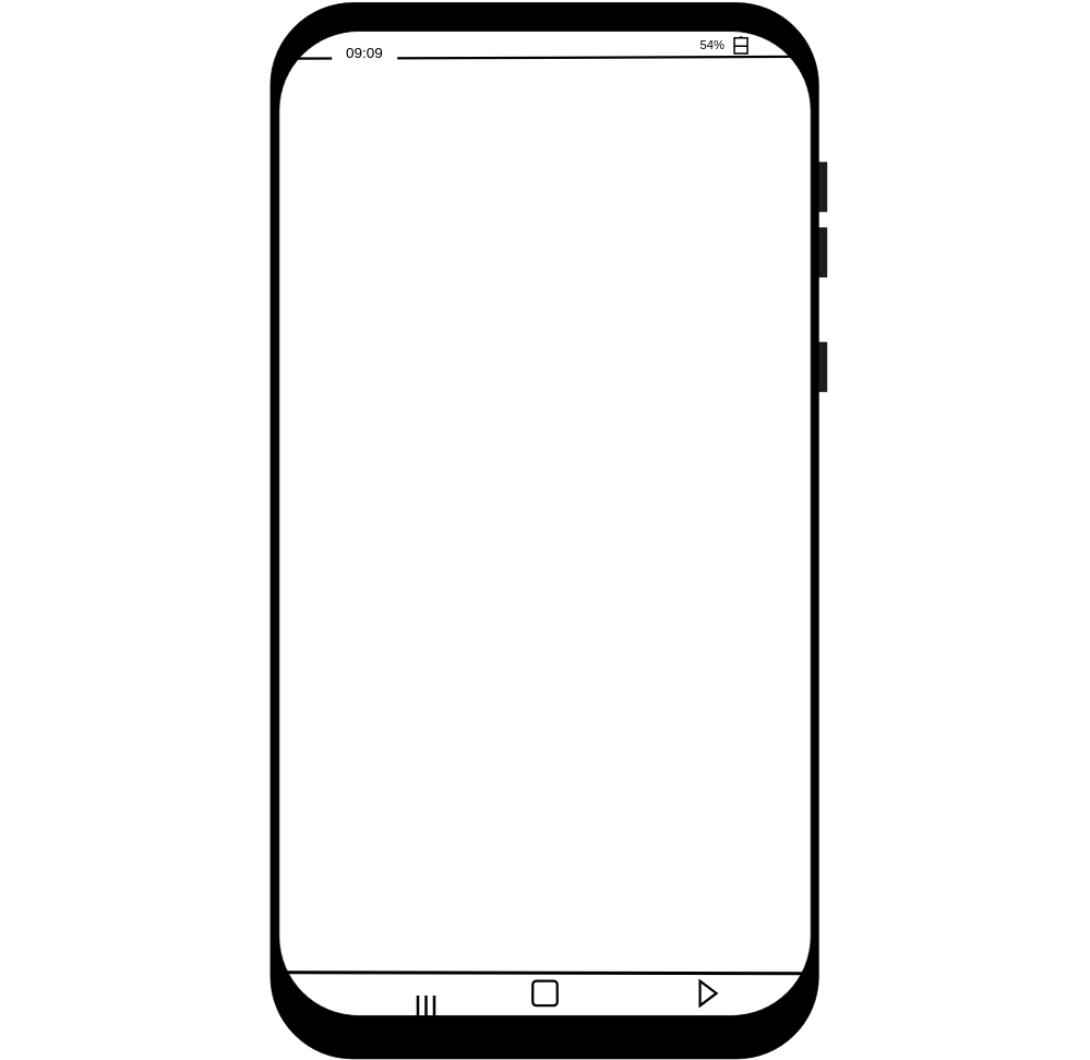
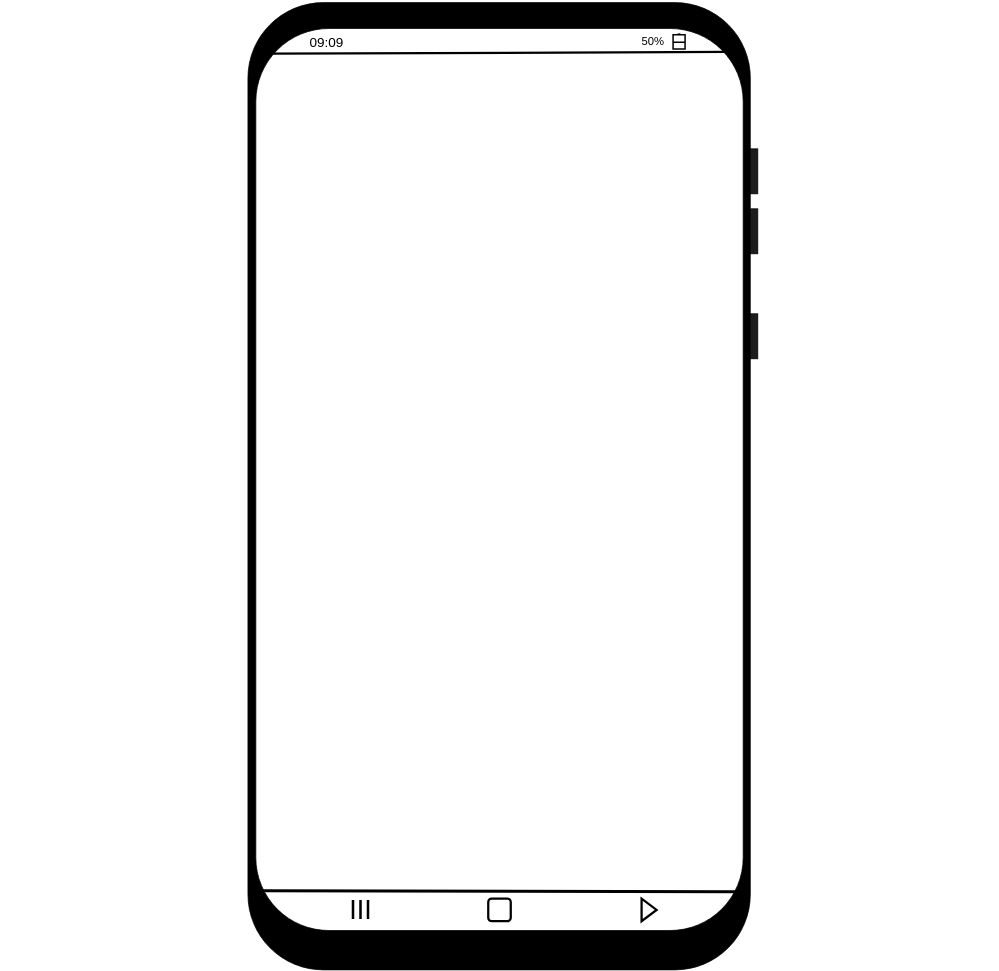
- <mxCell id="11" value="&lt;p style=&quot;line-height: 230%;&quot;&gt;&lt;font style=&quot;font-size: 15px;&quot;&gt;54&lt;/font&gt;&lt;font style=&quot;font-size: 15px;&quot;&gt;%&lt;/font&gt;&lt;/p&gt;" style="text;html=1;align=center;verticalAlign=middle;resizable=0;points=[];autosize=1;strokeColor=none;fillColor=none;strokeWidth=4;" parent="1" vertex="1"><mxGeometry x="845" y="20" width="50" height="70" as="geometry" /></mxCell>
+ <mxCell id="11" value="&lt;p style=&quot;line-height: 230%;&quot;&gt;&lt;font style=&quot;font-size: 15px;&quot;&gt;50&lt;/font&gt;&lt;font style=&quot;font-size: 15px;&quot;&gt;%&lt;/font&gt;&lt;/p&gt;" style="text;html=1;align=center;verticalAlign=middle;resizable=0;points=[];autosize=1;strokeColor=none;fillColor=none;strokeWidth=4;" parent="1" vertex="1"><mxGeometry x="845" y="20" width="50" height="70" as="geometry" /></mxCell>
- <mxCell id="9" value="&lt;font style=&quot;font-size: 18px;&quot;&gt;09:09&lt;/font&gt;" style="text;html=1;align=center;verticalAlign=middle;whiteSpace=wrap;rounded=1;strokeWidth=22;fillColor=default;perimeterSpacing=0;shadow=0;glass=0;" parent="1" vertex="1"><mxGeometry x="405" y="47" width="80" height="35" as="geometry" /></mxCell>
+ <mxCell id="9" value="&lt;font style=&quot;font-size: 18px;&quot;&gt;09:09&lt;/font&gt;" style="text;html=1;align=center;verticalAlign=middle;whiteSpace=wrap;rounded=1;strokeWidth=22;fillColor=default;perimeterSpacing=0;shadow=0;glass=0;" parent="1" vertex="1"><mxGeometry x="405" y="47" width="60" height="20" as="geometry" /></mxCell>
- <mxCell id="4" value="&lt;span style=&quot;font-size: 36px;&quot;&gt;III&lt;/span&gt;" style="text;html=1;align=center;verticalAlign=middle;resizable=0;points=[];autosize=1;strokeColor=none;fillColor=none;" parent="1" vertex="1"><mxGeometry x="495" y="1198" width="50" height="60" as="geometry" /></mxCell>
+ <mxCell id="4" value="&lt;span style=&quot;font-size: 36px;&quot;&gt;III&lt;/span&gt;" style="text;html=1;align=center;verticalAlign=middle;resizable=0;points=[];autosize=1;strokeColor=none;fillColor=none;" parent="1" vertex="1"><mxGeometry x="455" y="1183" width="50" height="60" as="geometry" /></mxCell>
